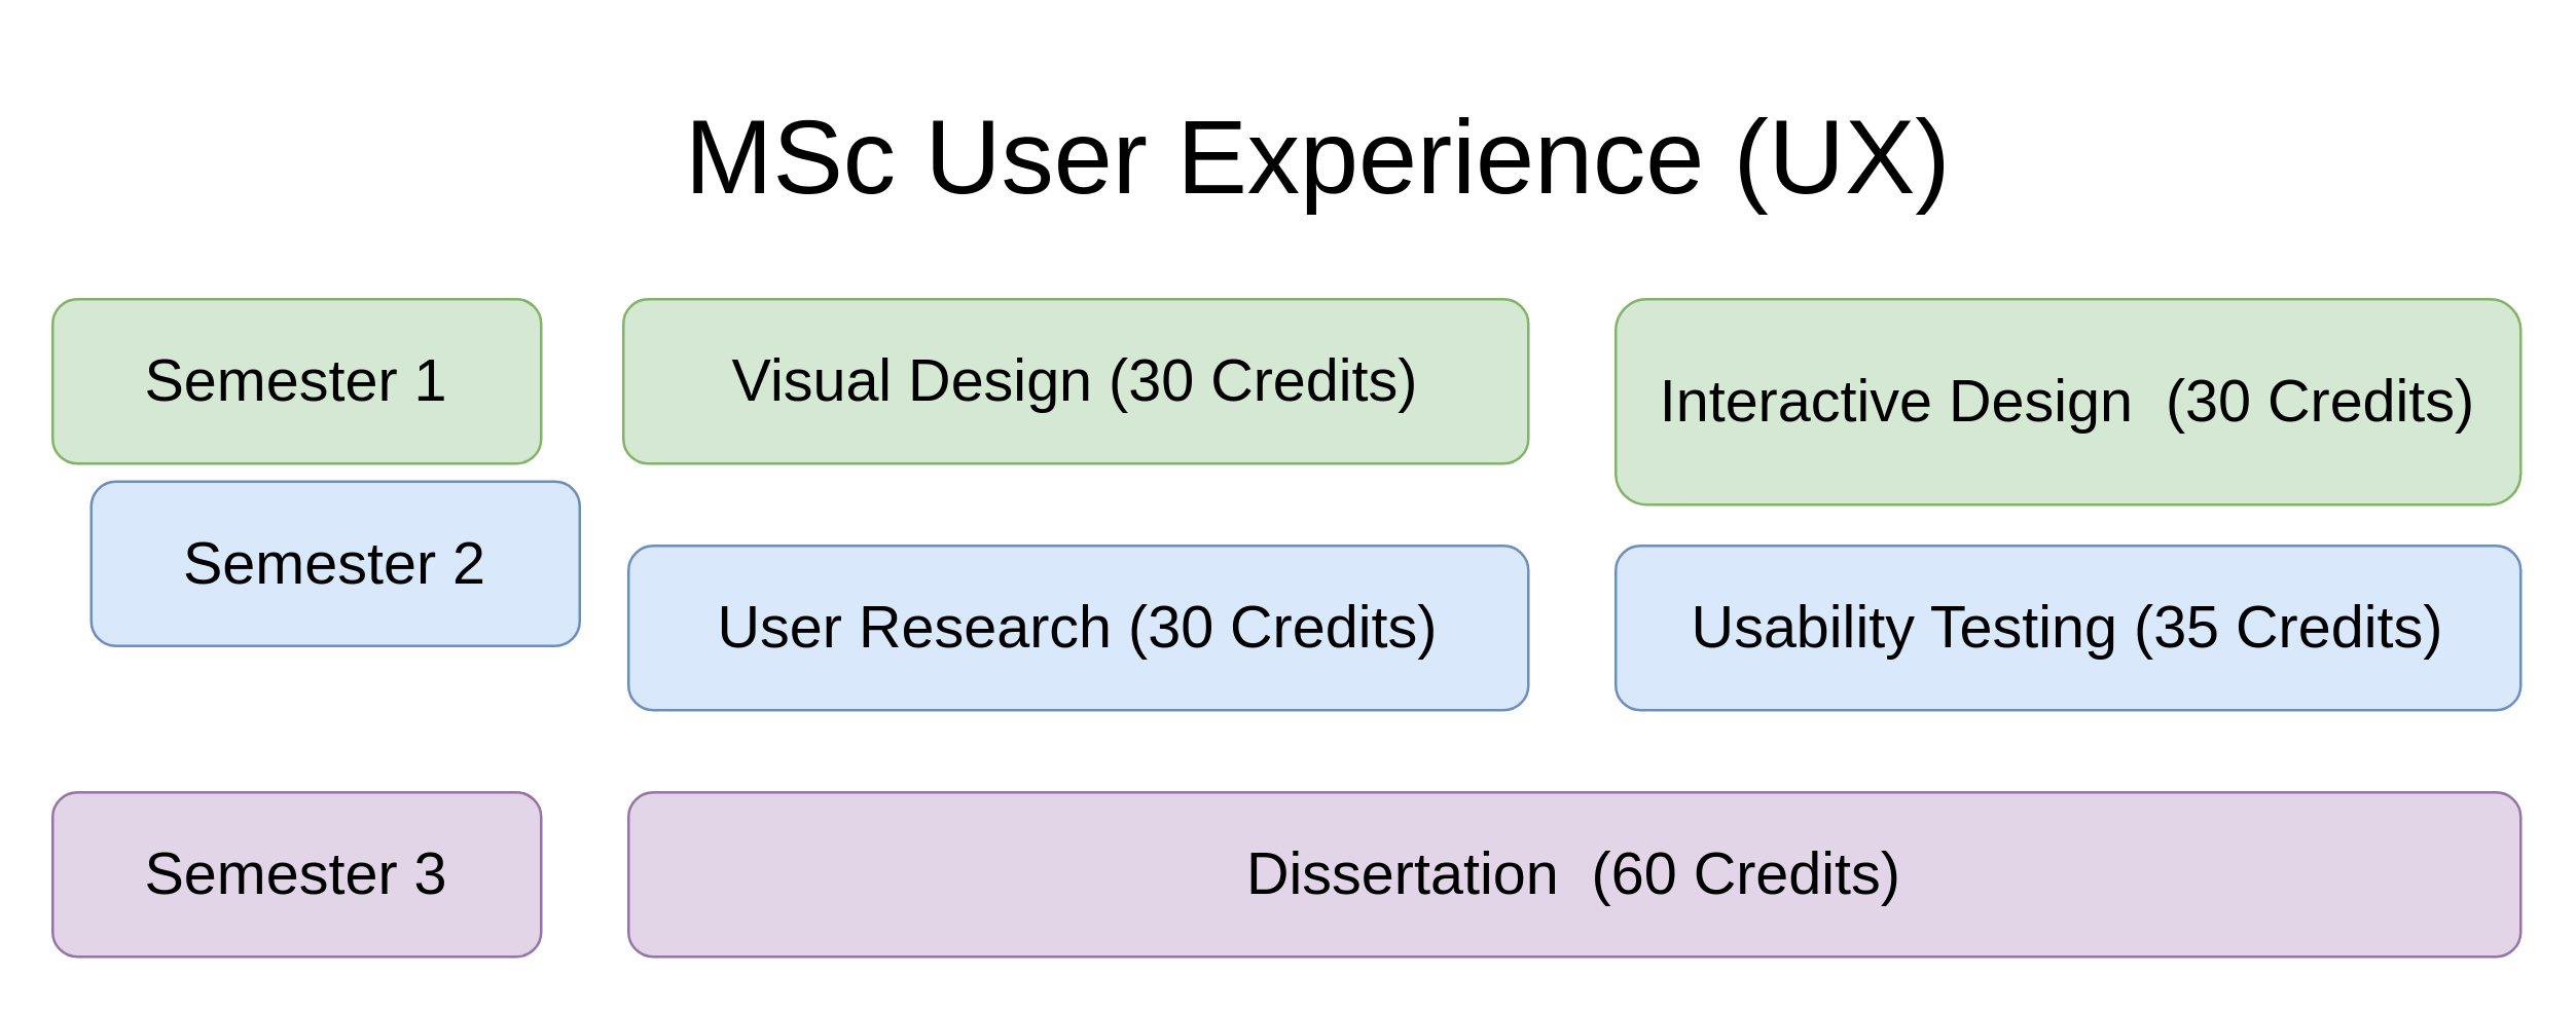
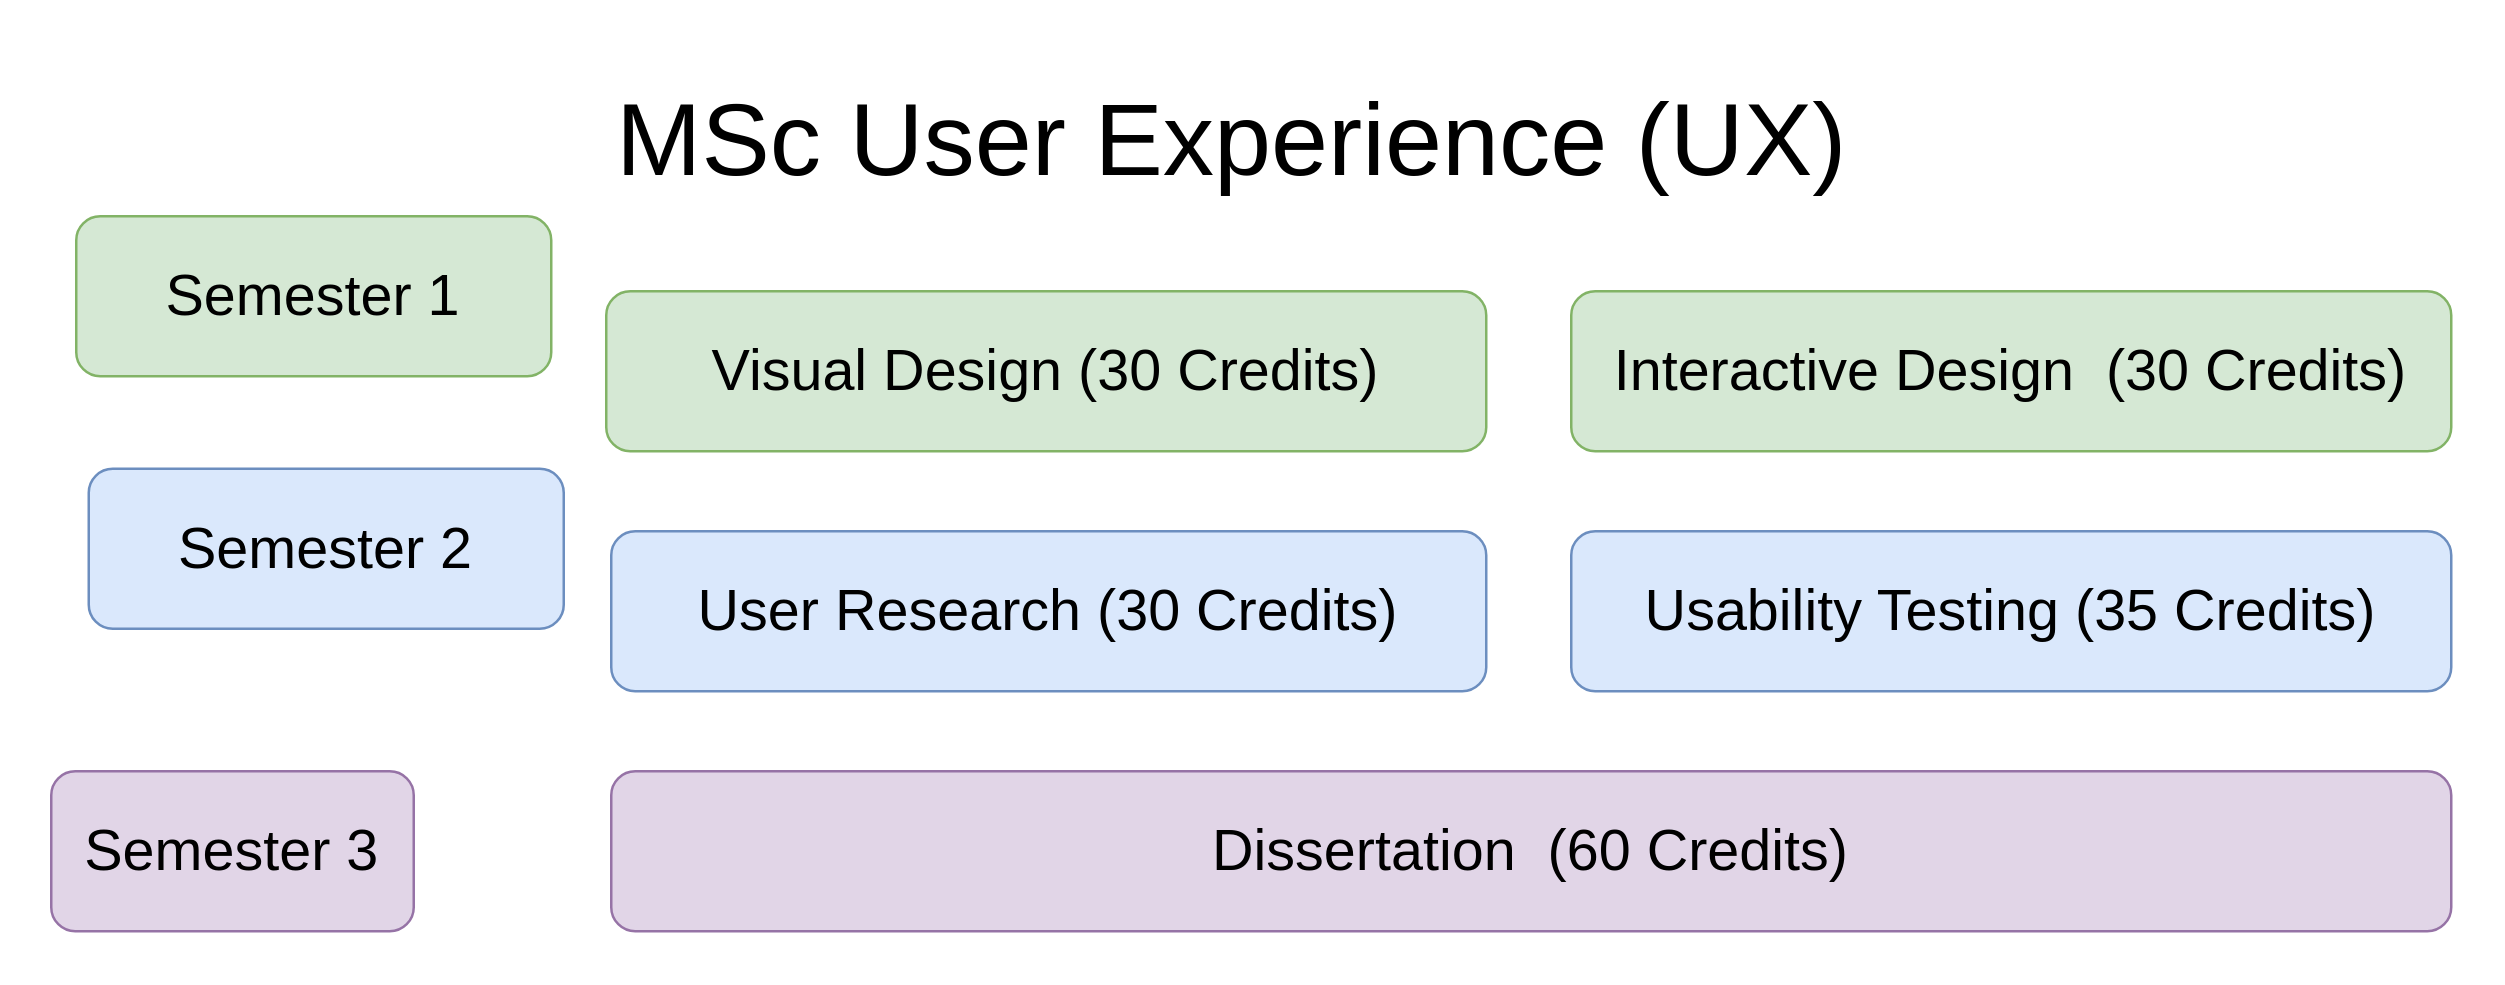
- <mxCell id="10" value="&lt;font style=&quot;font-size: 41px;&quot;&gt;MSc User Experience (UX)&lt;/font&gt;" style="text;html=1;align=center;verticalAlign=middle;resizable=0;points=[];autosize=1;strokeColor=none;fillColor=none;" parent="1" vertex="1"><mxGeometry x="256" y="25" width="512" height="72" as="geometry" /></mxCell>
+ <mxCell id="10" value="&lt;font style=&quot;font-size: 41px;&quot;&gt;MSc User Experience (UX)&lt;/font&gt;" style="text;html=1;align=center;verticalAlign=middle;resizable=0;points=[];autosize=1;strokeColor=none;fillColor=none;" parent="1" vertex="1"><mxGeometry x="236" y="20" width="512" height="72" as="geometry" /></mxCell>
- <mxCell id="8" value="Semester 1" style="rounded=1;whiteSpace=wrap;html=1;fillColor=#d5e8d4;strokeColor=#82b366;fontSize=23;" parent="1" vertex="1"><mxGeometry x="20" y="116" width="190" height="64" as="geometry" /></mxCell>
+ <mxCell id="8" value="Semester 1" style="rounded=1;whiteSpace=wrap;html=1;fillColor=#d5e8d4;strokeColor=#82b366;fontSize=23;" parent="1" vertex="1"><mxGeometry x="30" y="86" width="190" height="64" as="geometry" /></mxCell>
- <mxCell id="5" value="Interactive Design&amp;nbsp;&amp;nbsp;(30 Credits)" style="rounded=1;whiteSpace=wrap;html=1;fillColor=#d5e8d4;strokeColor=#82b366;fontSize=23;" parent="1" vertex="1"><mxGeometry x="628" y="116" width="352" height="80" as="geometry" /></mxCell>
+ <mxCell id="5" value="Interactive Design&amp;nbsp;&amp;nbsp;(30 Credits)" style="rounded=1;whiteSpace=wrap;html=1;fillColor=#d5e8d4;strokeColor=#82b366;fontSize=23;" parent="1" vertex="1"><mxGeometry x="628" y="116" width="352" height="64" as="geometry" /></mxCell>
- <mxCell id="9" value="Semester 3" style="rounded=1;whiteSpace=wrap;html=1;fillColor=#e1d5e7;strokeColor=#9673a6;fontSize=23;" parent="1" vertex="1"><mxGeometry x="20" y="308" width="190" height="64" as="geometry" /></mxCell>
+ <mxCell id="9" value="Semester 3" style="rounded=1;whiteSpace=wrap;html=1;fillColor=#e1d5e7;strokeColor=#9673a6;fontSize=23;" parent="1" vertex="1"><mxGeometry x="20" y="308" width="145" height="64" as="geometry" /></mxCell>
